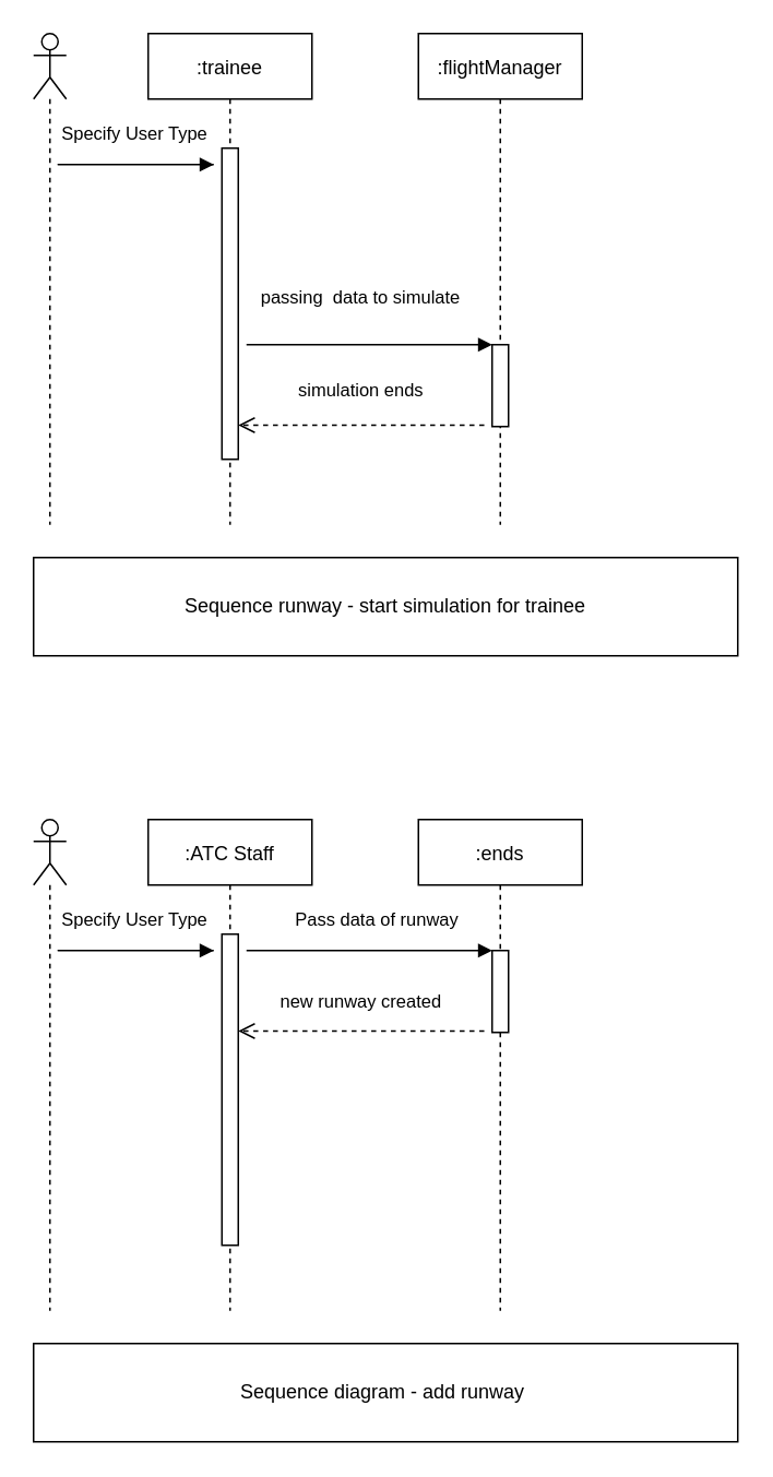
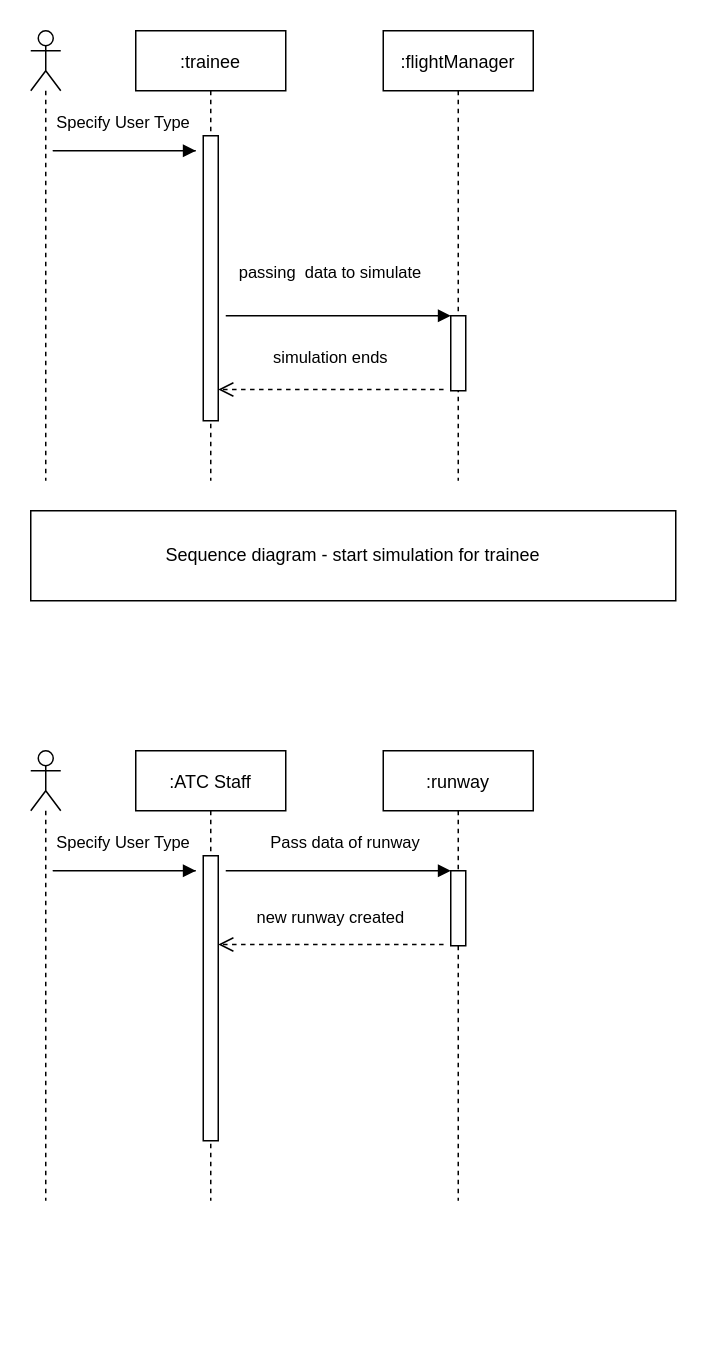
- <mxCell id="9" value="Sequence runway - start simulation for trainee" style="whiteSpace=wrap;html=1;" vertex="1" parent="1"><mxGeometry x="20" y="340" width="430" height="60" as="geometry" /></mxCell>
+ <mxCell id="9" value="Sequence diagram - start simulation for trainee" style="whiteSpace=wrap;html=1;" vertex="1" parent="1"><mxGeometry x="20" y="340" width="430" height="60" as="geometry" /></mxCell>
- <mxCell id="16" value=":ends" style="shape=umlLifeline;perimeter=lifelinePerimeter;container=1;collapsible=0;recursiveResize=0;rounded=0;shadow=0;strokeWidth=1;" vertex="1" parent="1"><mxGeometry x="255" y="500" width="100" height="300" as="geometry" /></mxCell>
+ <mxCell id="16" value=":runway" style="shape=umlLifeline;perimeter=lifelinePerimeter;container=1;collapsible=0;recursiveResize=0;rounded=0;shadow=0;strokeWidth=1;" vertex="1" parent="1"><mxGeometry x="255" y="500" width="100" height="300" as="geometry" /></mxCell>
- <mxCell id="19" value="Sequence diagram - add runway&amp;nbsp;" style="whiteSpace=wrap;html=1;" vertex="1" parent="1"><mxGeometry x="20" y="820" width="430" height="60" as="geometry" /></mxCell>
